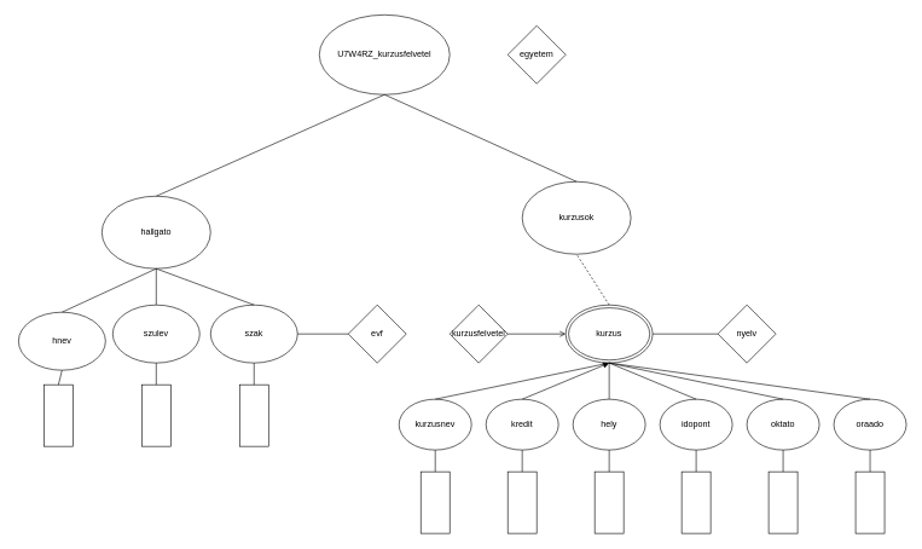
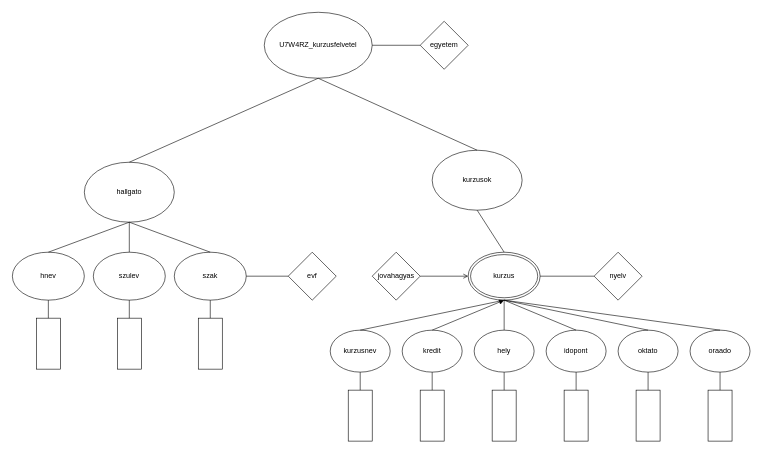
+ <mxCell id="6" value="" style="endArrow=none;html=1;rounded=0;entryX=0;entryY=0.5;entryDx=0;entryDy=0;exitX=1;exitY=0.5;exitDx=0;exitDy=0;" parent="1" source="2" target="5" edge="1"><mxGeometry width="50" height="50" relative="1" as="geometry"><mxPoint x="400" y="70" as="sourcePoint" /><mxPoint x="490" y="70" as="targetPoint" /></mxGeometry></mxCell>
- <mxCell id="24" value="" style="endArrow=none;html=1;rounded=0;entryX=0.5;entryY=1;entryDx=0;entryDy=0;exitX=0.5;exitY=0;exitDx=0;exitDy=0;dashed=1;" edge="1" parent="1" source="23" target="21"><mxGeometry width="50" height="50" relative="1" as="geometry"><mxPoint x="440" y="330" as="sourcePoint" /><mxPoint x="935" y="240" as="targetPoint" /></mxGeometry></mxCell>
+ <mxCell id="24" value="" style="endArrow=none;html=1;rounded=0;entryX=0.5;entryY=1;entryDx=0;entryDy=0;exitX=0.5;exitY=0;exitDx=0;exitDy=0;" edge="1" parent="1" source="23" target="21"><mxGeometry width="50" height="50" relative="1" as="geometry"><mxPoint x="440" y="330" as="sourcePoint" /><mxPoint x="935" y="240" as="targetPoint" /></mxGeometry></mxCell>
- <mxCell id="25" value="kurzusfelvetel" style="rhombus;whiteSpace=wrap;html=1;" vertex="1" parent="1"><mxGeometry x="620" y="420" width="80" height="80" as="geometry" /></mxCell>
+ <mxCell id="25" value="jovahagyas" style="rhombus;whiteSpace=wrap;html=1;" vertex="1" parent="1"><mxGeometry x="620" y="420" width="80" height="80" as="geometry" /></mxCell>
- <mxCell id="7" value="hnev" style="ellipse;whiteSpace=wrap;html=1;" parent="1" vertex="1"><mxGeometry x="25" y="430" width="120" height="80" as="geometry" /></mxCell>
+ <mxCell id="7" value="hnev" style="ellipse;whiteSpace=wrap;html=1;" parent="1" vertex="1"><mxGeometry x="20" y="420" width="120" height="80" as="geometry" /></mxCell>
